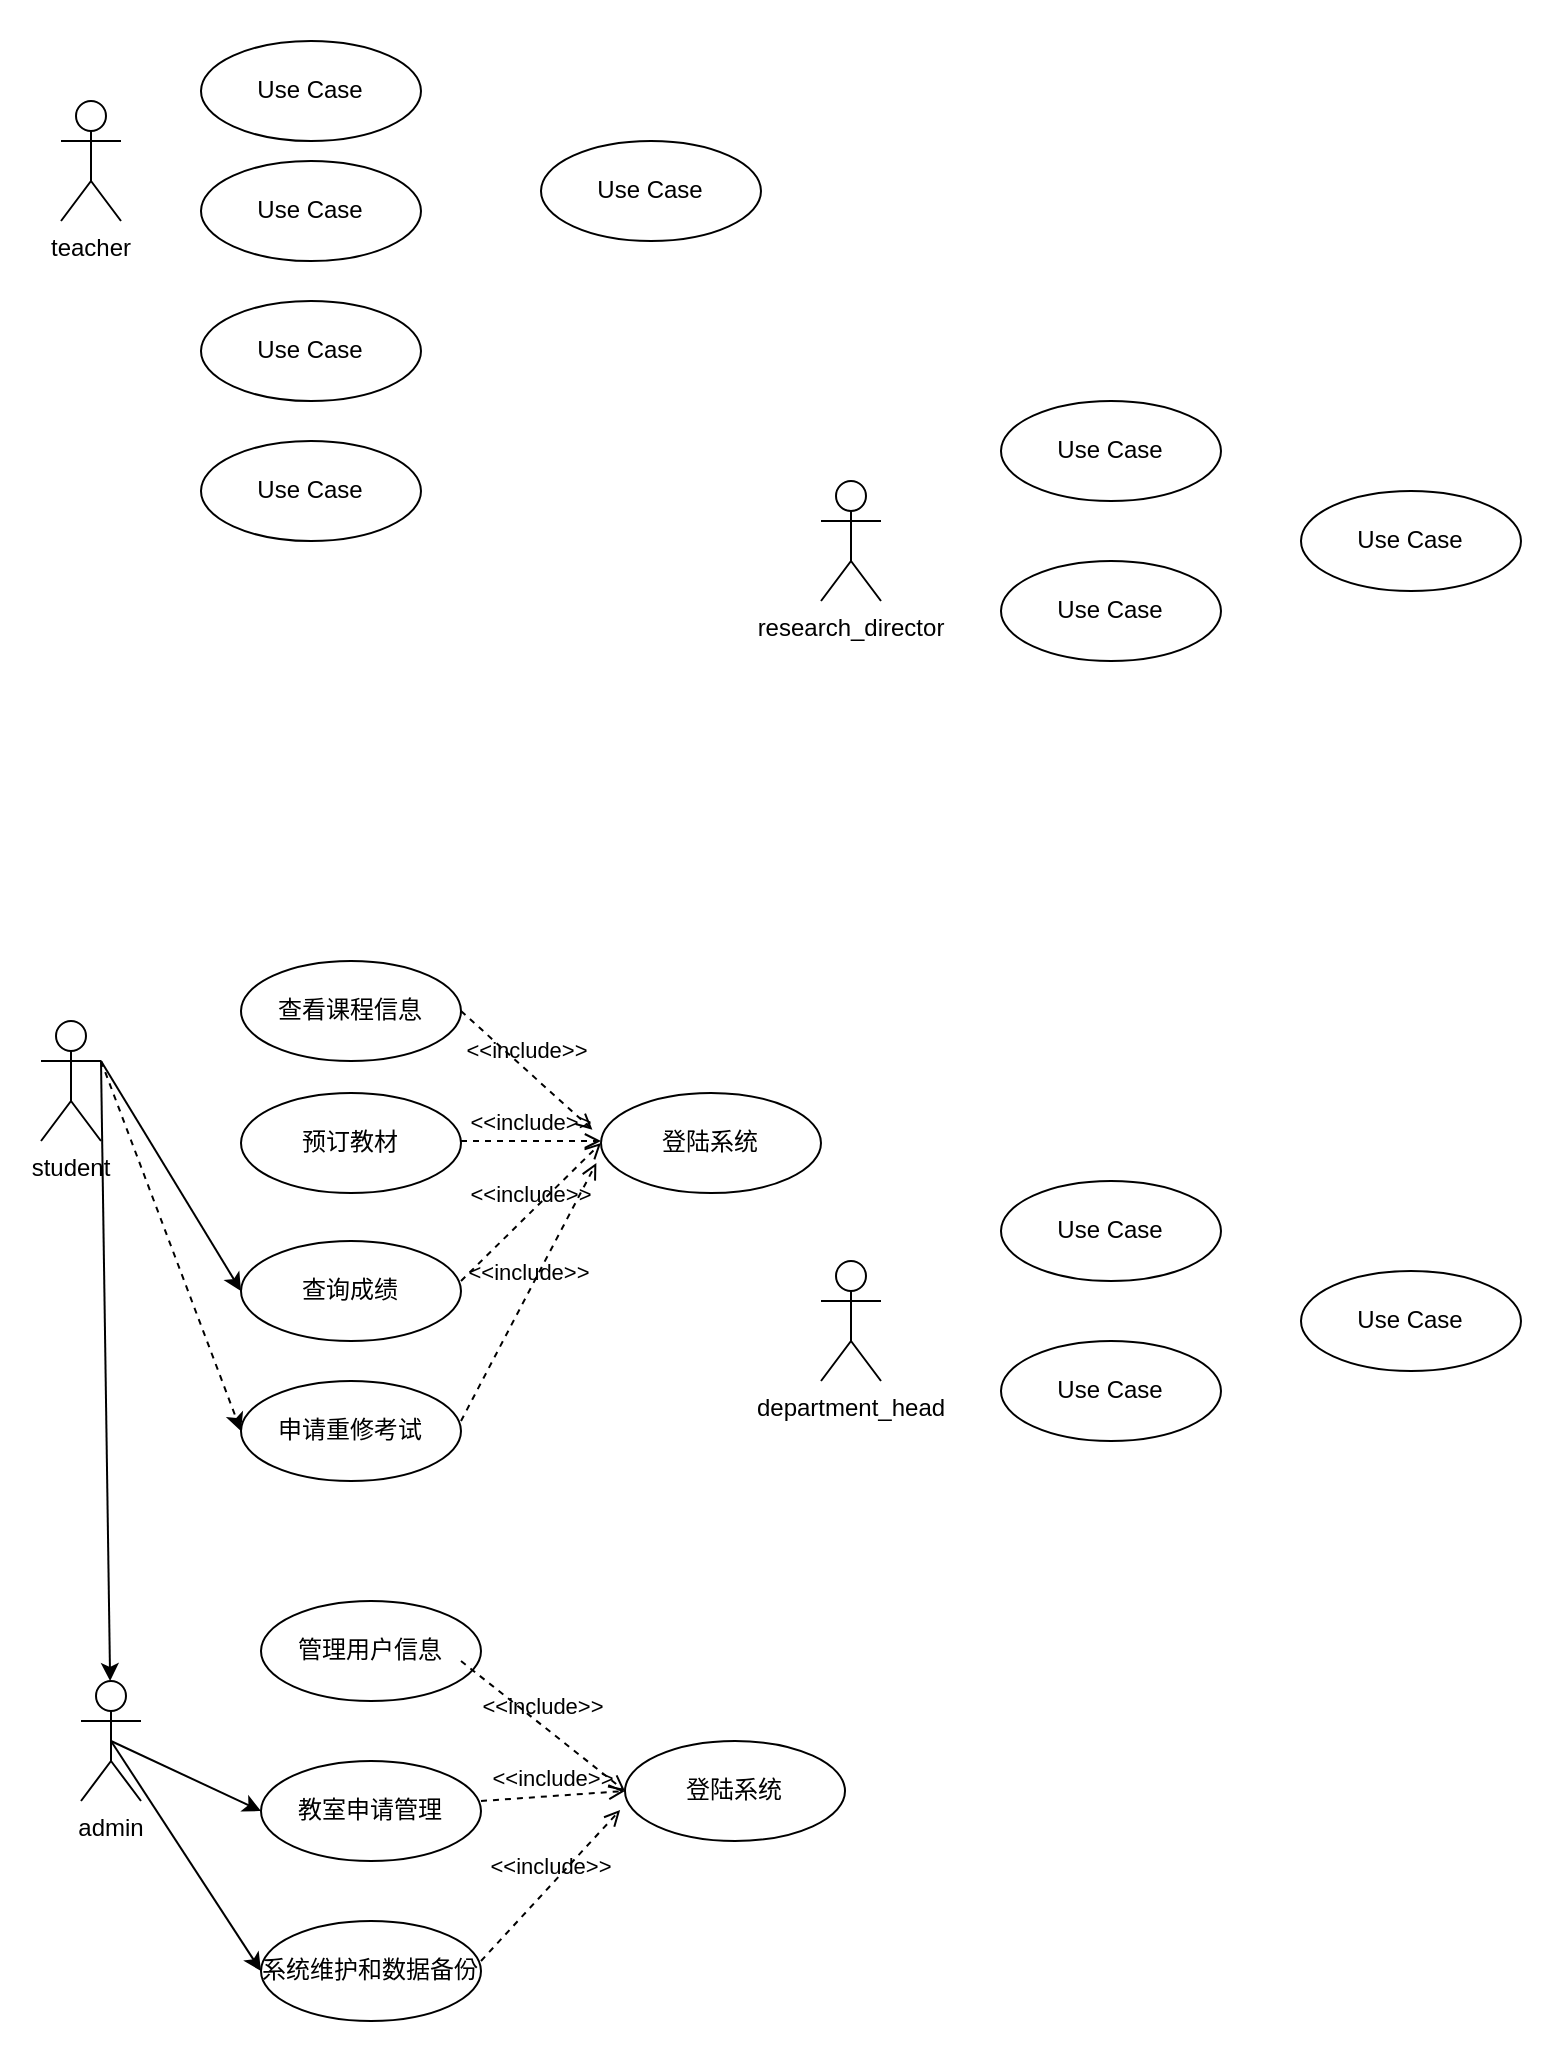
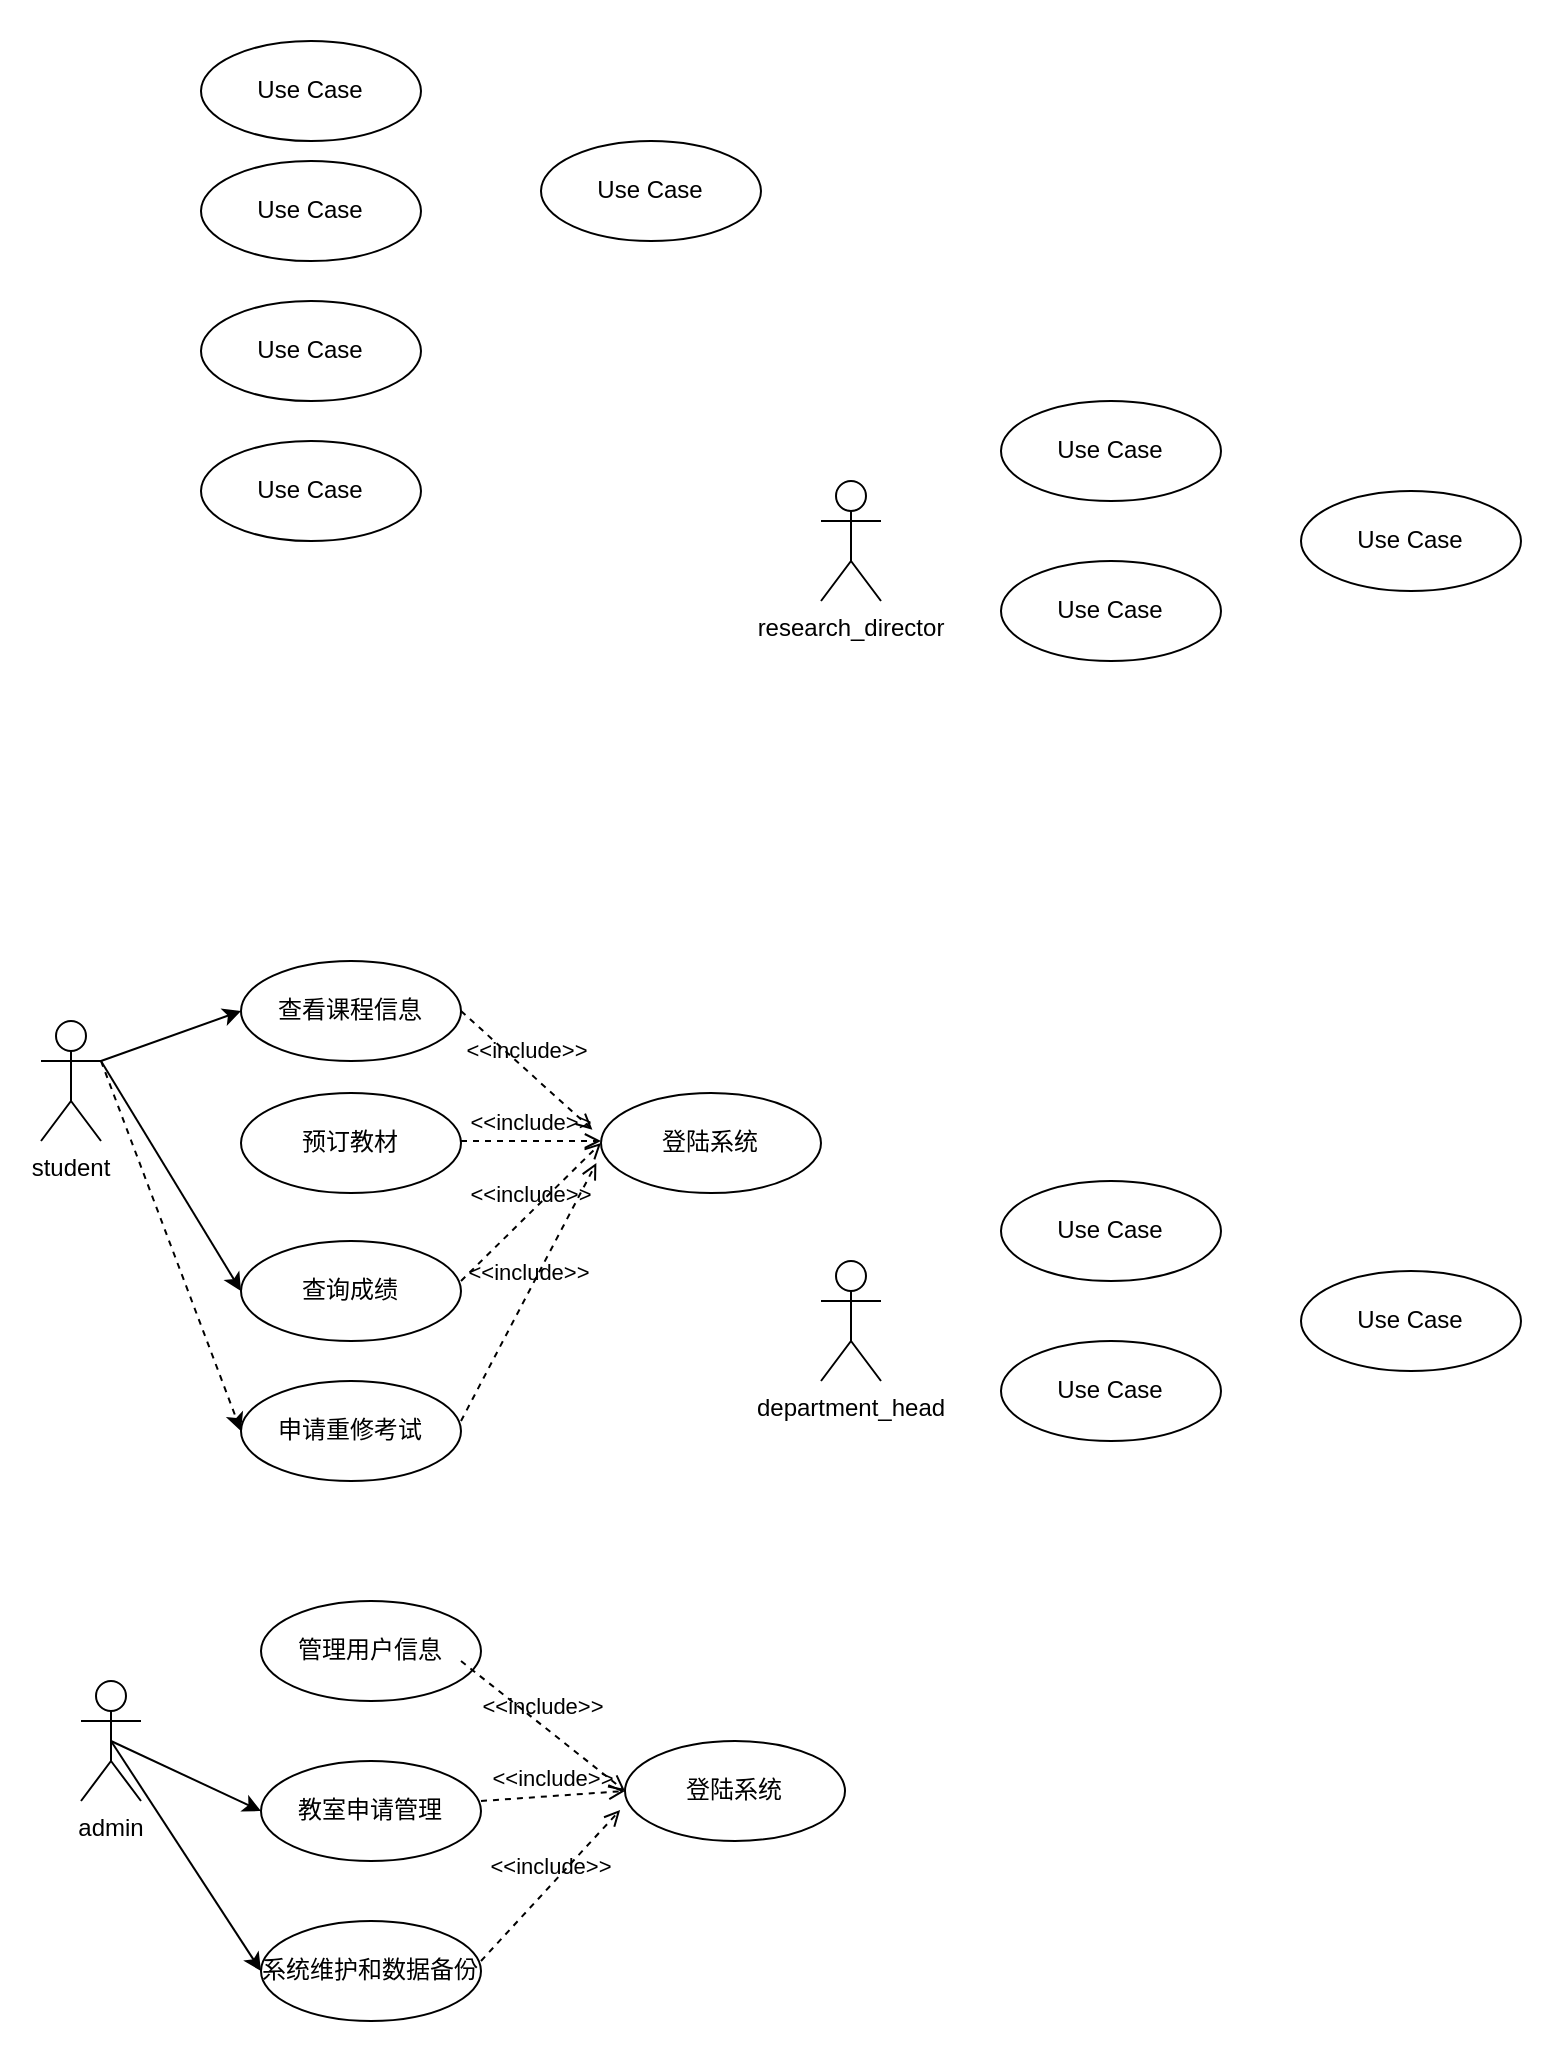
- <mxCell id="16" value="teacher" style="shape=umlActor;verticalLabelPosition=bottom;verticalAlign=top;html=1;" vertex="1" parent="1"><mxGeometry x="30" y="50" width="30" height="60" as="geometry" /></mxCell>
- <mxCell id="2" style="rounded=0;orthogonalLoop=1;jettySize=auto;html=1;exitX=1;exitY=0.333;exitDx=0;exitDy=0;exitPerimeter=0;" edge="1" parent="1" source="5" target="31"><mxGeometry relative="1" as="geometry" /></mxCell>
+ <mxCell id="2" style="rounded=0;orthogonalLoop=1;jettySize=auto;html=1;exitX=1;exitY=0.333;exitDx=0;exitDy=0;exitPerimeter=0;entryX=0;entryY=0.5;entryDx=0;entryDy=0;" edge="1" parent="1" source="5" target="6"><mxGeometry relative="1" as="geometry" /></mxCell>
